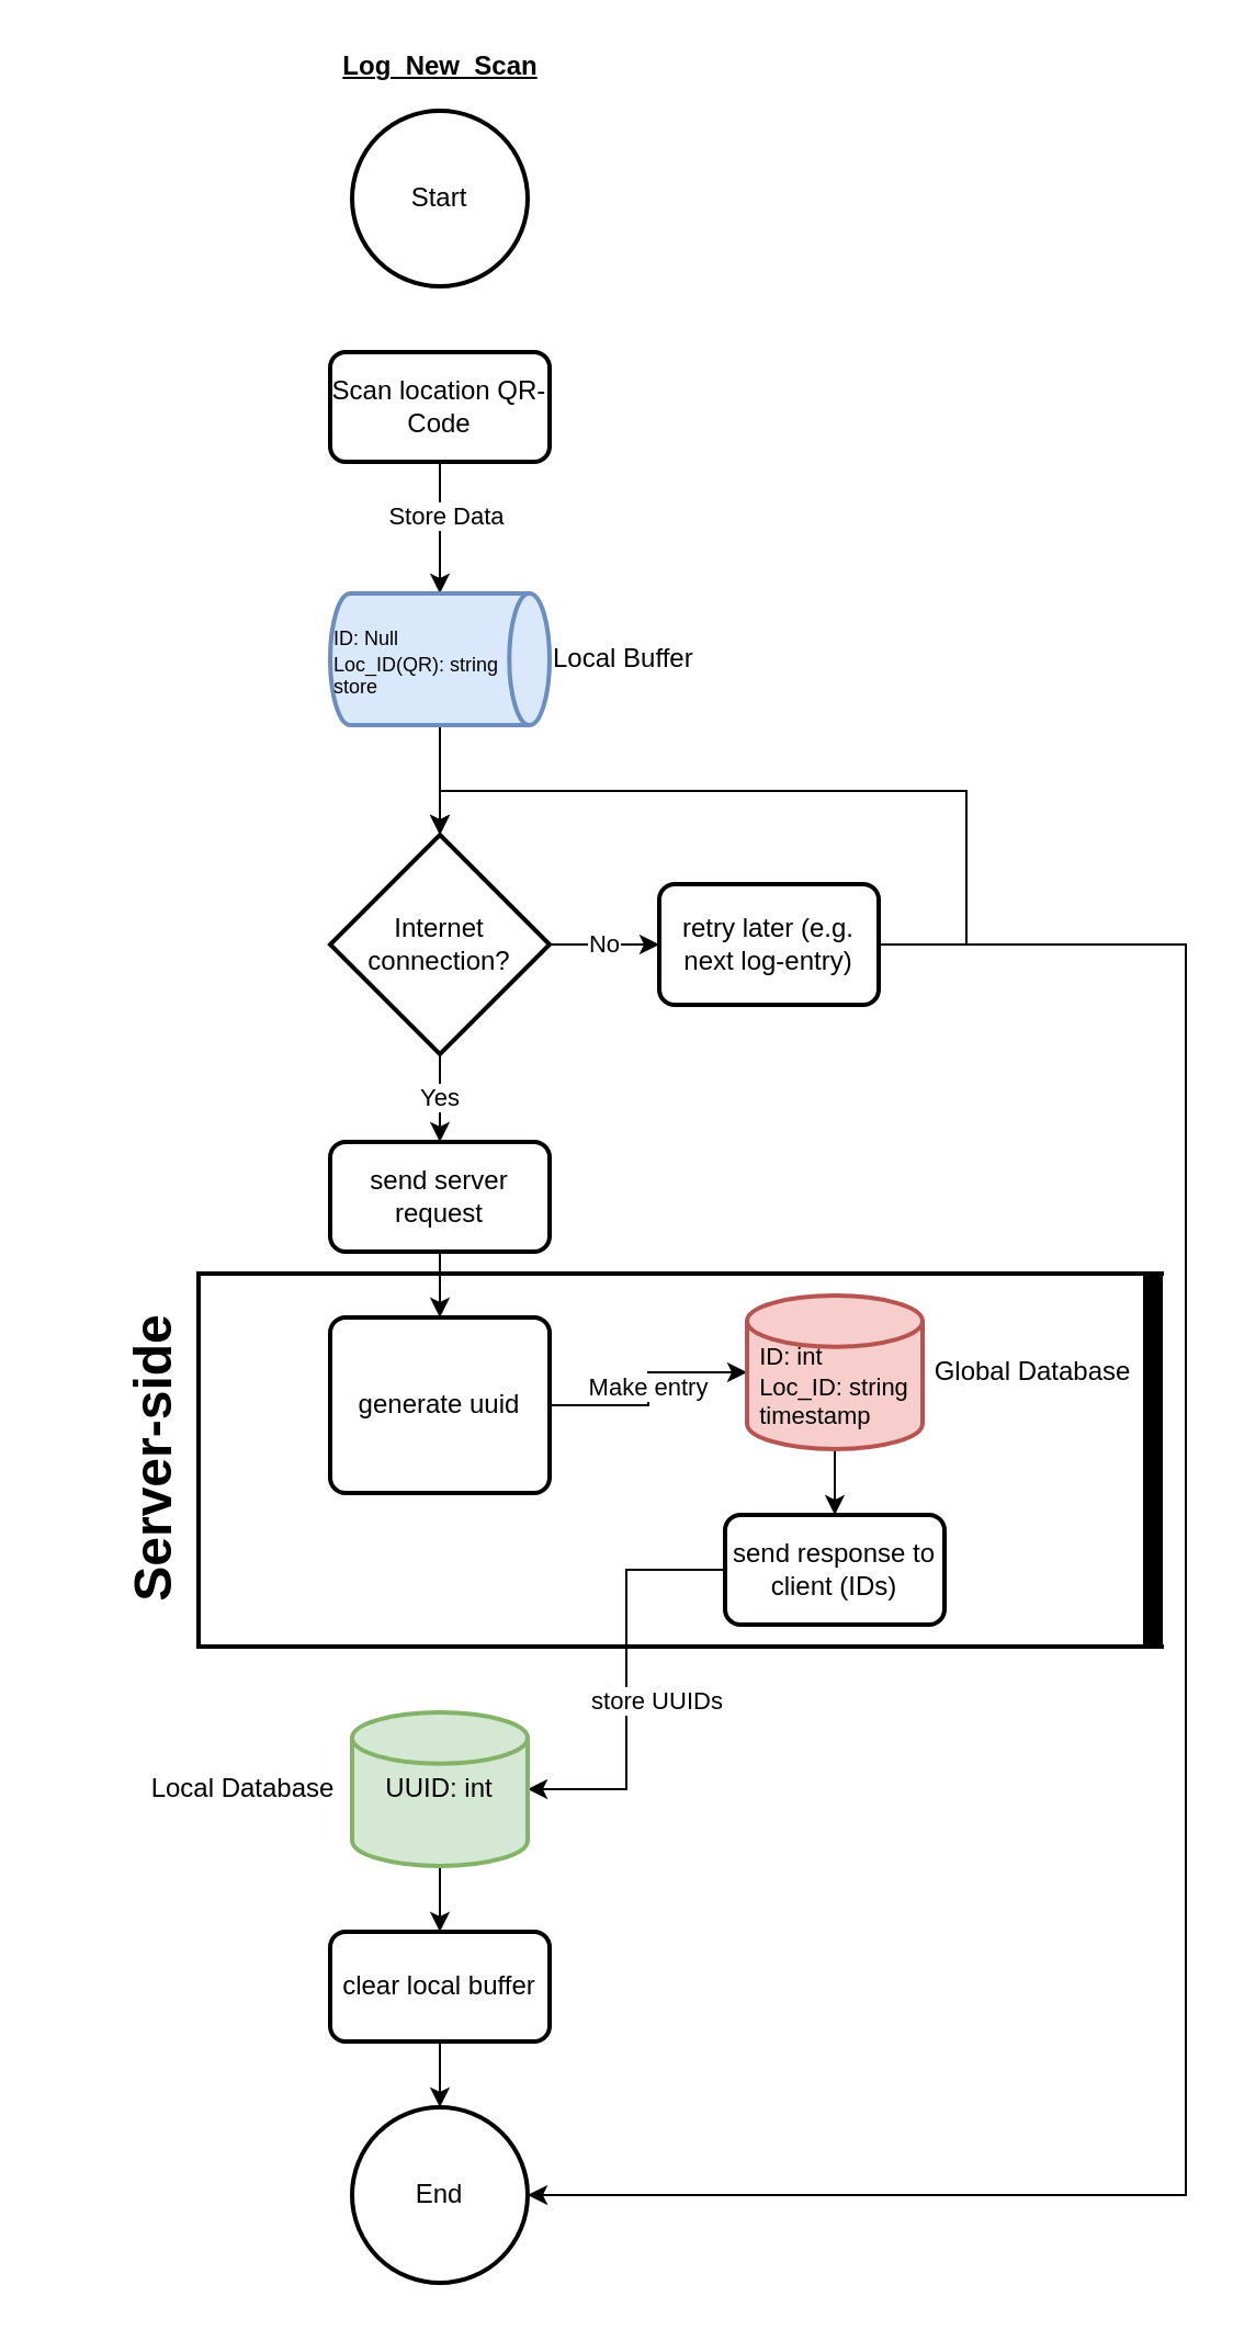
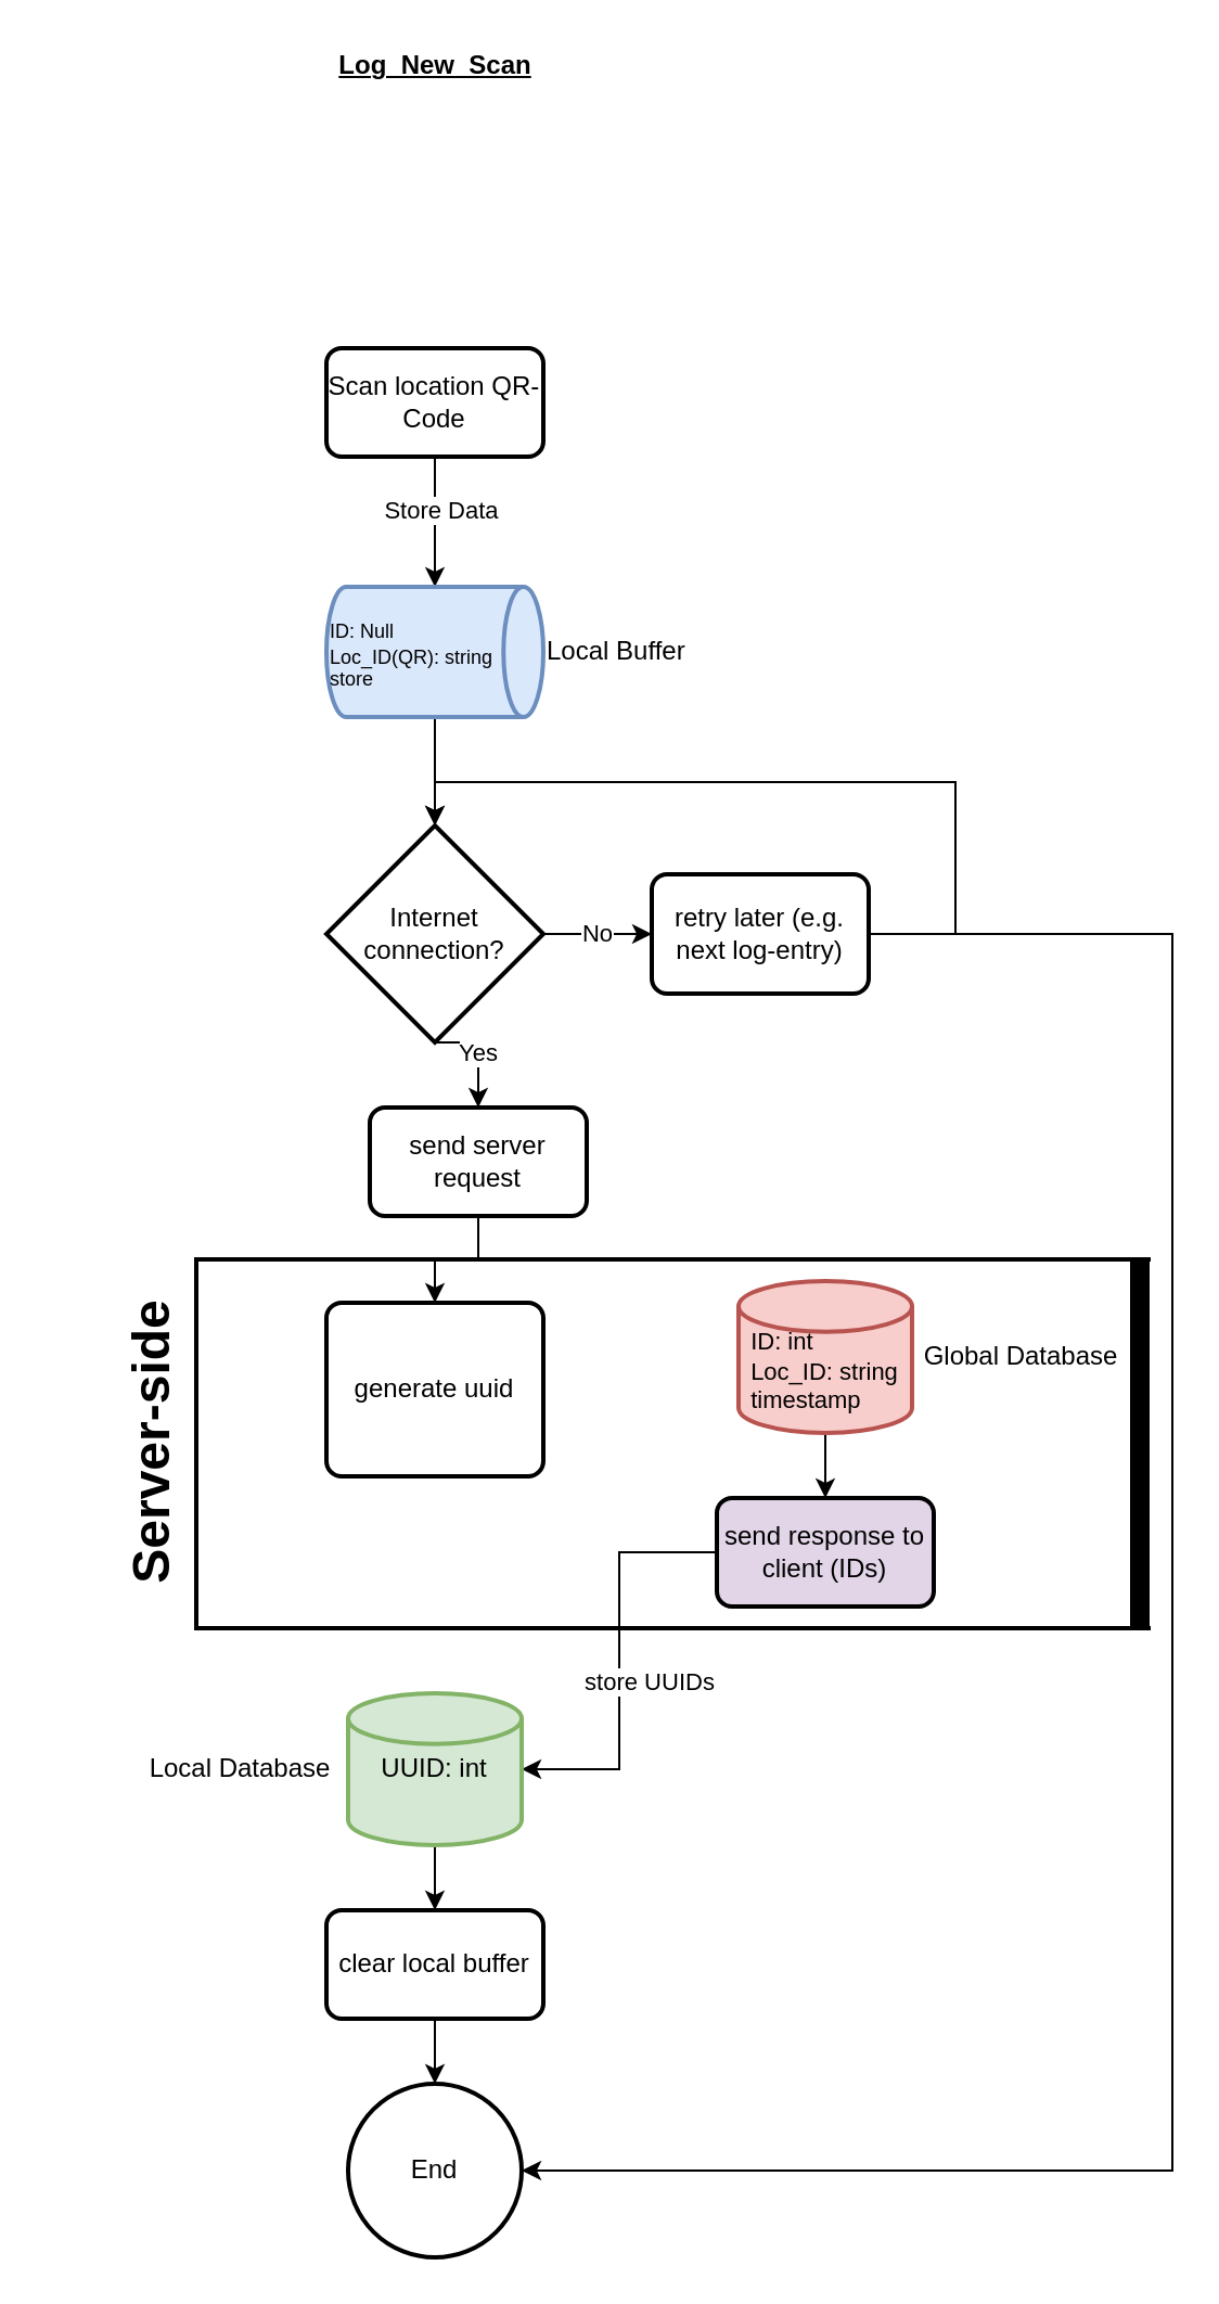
- <mxCell id="3" value="Start" style="strokeWidth=2;html=1;shape=mxgraph.flowchart.start_2;whiteSpace=wrap;" parent="1" vertex="1"><mxGeometry x="160" y="50" width="80" height="80" as="geometry" /></mxCell>
- <mxCell id="15" value="send server request" style="rounded=1;whiteSpace=wrap;html=1;absoluteArcSize=1;arcSize=14;strokeWidth=2;" parent="1" vertex="1"><mxGeometry x="150" y="520" width="100" height="50" as="geometry" /></mxCell>
+ <mxCell id="15" value="send server request" style="rounded=1;whiteSpace=wrap;html=1;absoluteArcSize=1;arcSize=14;strokeWidth=2;" parent="1" vertex="1"><mxGeometry x="170" y="510" width="100" height="50" as="geometry" /></mxCell>
- <mxCell id="19" value="Make entry" style="edgeStyle=orthogonalEdgeStyle;rounded=0;orthogonalLoop=1;jettySize=auto;html=1;entryX=0;entryY=0.5;entryDx=0;entryDy=0;entryPerimeter=0;" parent="1" source="20" target="22" edge="1"><mxGeometry relative="1" as="geometry" /></mxCell>
- <mxCell id="28" value="send response to client (IDs)" style="rounded=1;whiteSpace=wrap;html=1;absoluteArcSize=1;arcSize=14;strokeWidth=2;" parent="1" vertex="1"><mxGeometry x="330" y="690" width="100" height="50" as="geometry" /></mxCell>
+ <mxCell id="28" value="send response to client (IDs)" style="rounded=1;whiteSpace=wrap;html=1;absoluteArcSize=1;arcSize=14;strokeWidth=2;fillColor=#e1d5e7;" parent="1" vertex="1"><mxGeometry x="330" y="690" width="100" height="50" as="geometry" /></mxCell>
